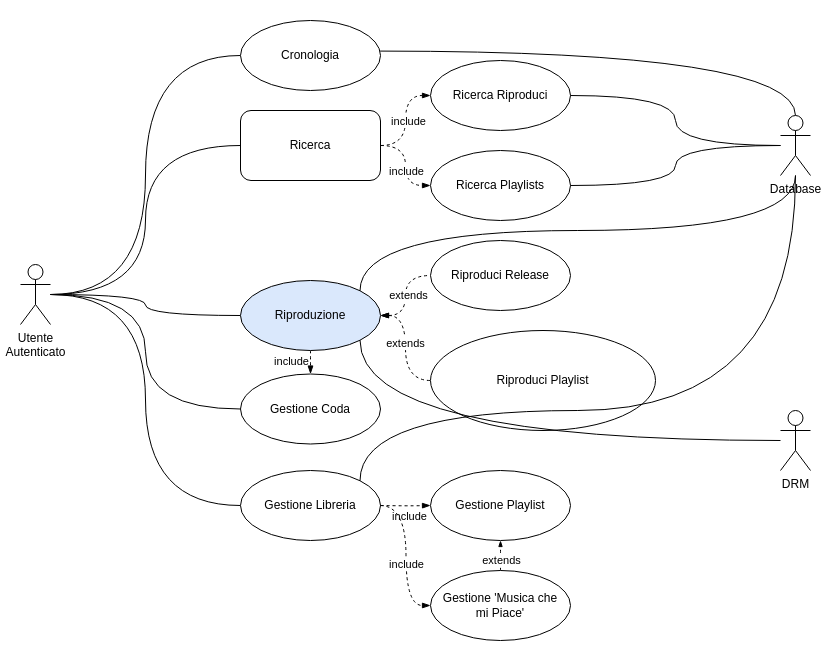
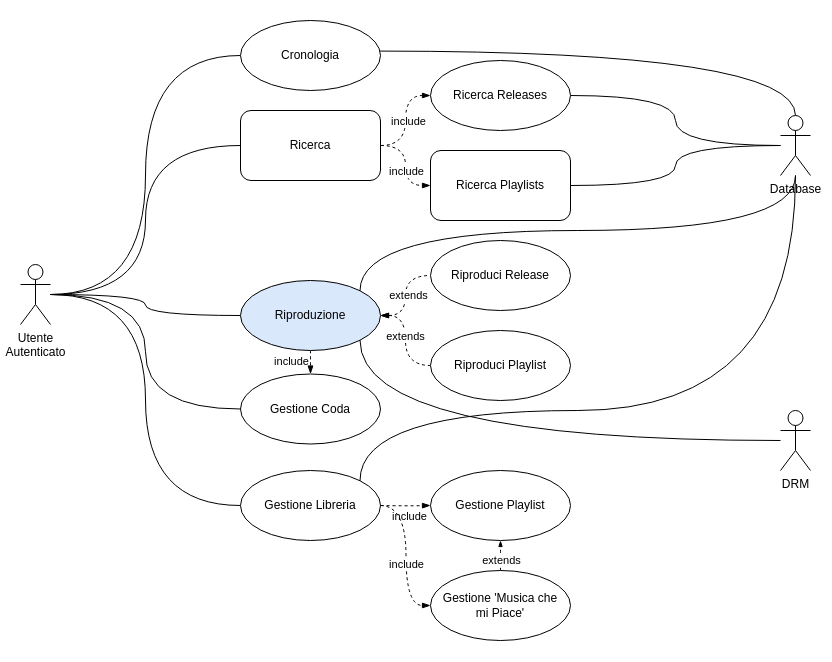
- <mxCell id="24" value="Ricerca Riproduci" style="ellipse;whiteSpace=wrap;html=1;" parent="1" vertex="1"><mxGeometry x="430" y="60" width="140" height="70" as="geometry" /></mxCell>
+ <mxCell id="24" value="Ricerca Releases" style="ellipse;whiteSpace=wrap;html=1;" parent="1" vertex="1"><mxGeometry x="430" y="60" width="140" height="70" as="geometry" /></mxCell>
- <mxCell id="25" value="Ricerca Playlists" style="ellipse;whiteSpace=wrap;html=1;" parent="1" vertex="1"><mxGeometry x="430" y="150" width="140" height="70" as="geometry" /></mxCell>
+ <mxCell id="25" value="Ricerca Playlists" style="whiteSpace=wrap;html=1;rounded=1;" parent="1" vertex="1"><mxGeometry x="430" y="150" width="140" height="70" as="geometry" /></mxCell>
- <mxCell id="27" value="Riproduci Playlist" style="ellipse;whiteSpace=wrap;html=1;" parent="1" vertex="1"><mxGeometry x="430" y="330" width="225" height="100" as="geometry" /></mxCell>
+ <mxCell id="27" value="Riproduci Playlist" style="ellipse;whiteSpace=wrap;html=1;" parent="1" vertex="1"><mxGeometry x="430" y="330" width="140" height="70" as="geometry" /></mxCell>
